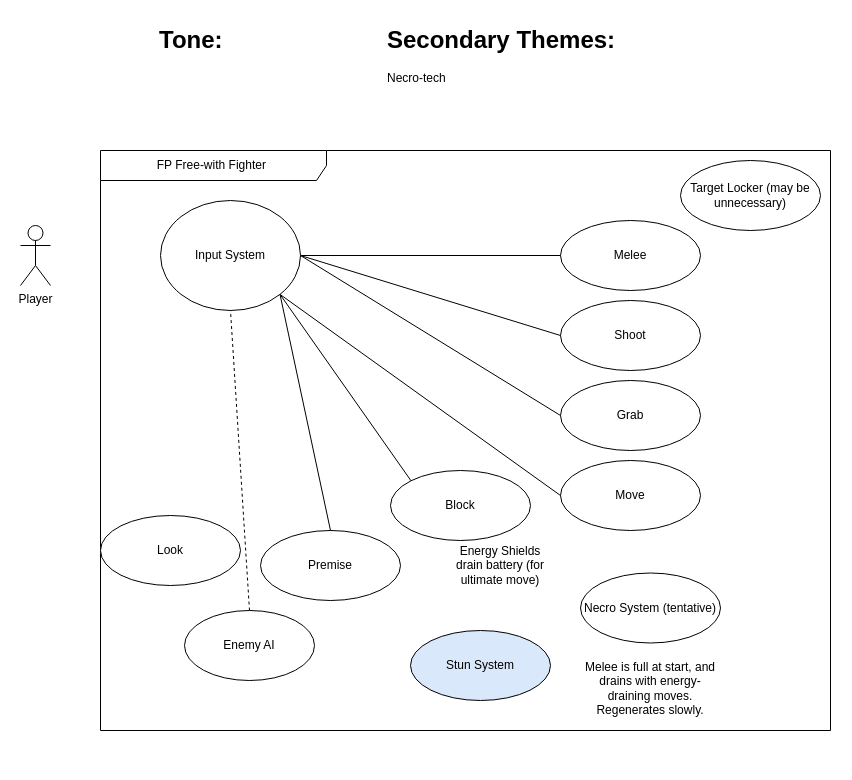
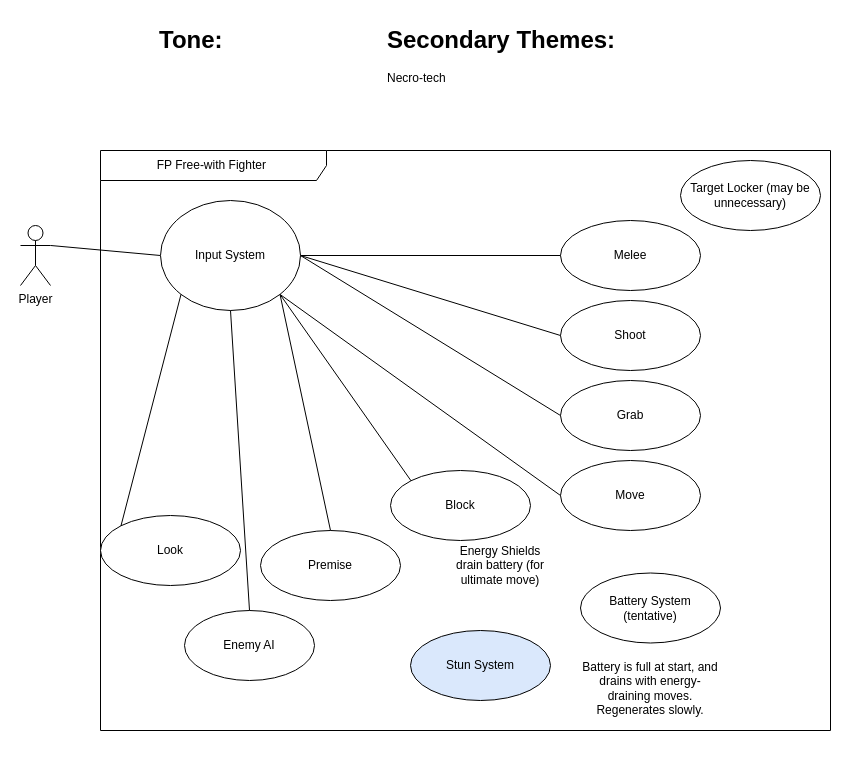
+ <mxCell id="2" style="rounded=0;orthogonalLoop=1;jettySize=auto;html=1;exitX=1;exitY=0.333;exitDx=0;exitDy=0;exitPerimeter=0;entryX=0;entryY=0.5;entryDx=0;entryDy=0;endArrow=none;endFill=0;" parent="1" source="3" target="17" edge="1"><mxGeometry relative="1" as="geometry" /></mxCell>
+ <mxCell id="25" value="" style="endArrow=none;html=1;rounded=0;entryX=0;entryY=1;entryDx=0;entryDy=0;exitX=0;exitY=0;exitDx=0;exitDy=0;" parent="1" source="24" target="17" edge="1"><mxGeometry width="50" height="50" relative="1" as="geometry"><mxPoint x="220" y="410" as="sourcePoint" /><mxPoint x="270" y="360" as="targetPoint" /></mxGeometry></mxCell>
- <mxCell id="22" style="rounded=0;orthogonalLoop=1;jettySize=auto;html=1;exitX=0.5;exitY=0;exitDx=0;exitDy=0;entryX=0.5;entryY=1;entryDx=0;entryDy=0;endArrow=none;endFill=0;dashed=1;" parent="1" source="21" target="17" edge="1"><mxGeometry relative="1" as="geometry"><mxPoint x="90" y="455" as="sourcePoint" /><mxPoint x="170" y="245" as="targetPoint" /></mxGeometry></mxCell>
+ <mxCell id="22" style="rounded=0;orthogonalLoop=1;jettySize=auto;html=1;exitX=0.5;exitY=0;exitDx=0;exitDy=0;entryX=0.5;entryY=1;entryDx=0;entryDy=0;endArrow=none;endFill=0;" parent="1" source="21" target="17" edge="1"><mxGeometry relative="1" as="geometry"><mxPoint x="90" y="455" as="sourcePoint" /><mxPoint x="170" y="245" as="targetPoint" /></mxGeometry></mxCell>
- <mxCell id="26" value="Necro System (tentative)" style="ellipse;whiteSpace=wrap;html=1;" parent="1" vertex="1"><mxGeometry x="580" y="572.5" width="140" height="70" as="geometry" /></mxCell>
+ <mxCell id="26" value="Battery System (tentative)" style="ellipse;whiteSpace=wrap;html=1;" parent="1" vertex="1"><mxGeometry x="580" y="572.5" width="140" height="70" as="geometry" /></mxCell>
- <mxCell id="28" value="Melee is full at start, and drains with energy-draining moves. Regenerates slowly." style="text;html=1;strokeColor=none;fillColor=none;align=center;verticalAlign=middle;whiteSpace=wrap;rounded=0;" parent="1" vertex="1"><mxGeometry x="580" y="617.5" width="140" height="140" as="geometry" /></mxCell>
+ <mxCell id="28" value="Battery is full at start, and drains with energy-draining moves. Regenerates slowly." style="text;html=1;strokeColor=none;fillColor=none;align=center;verticalAlign=middle;whiteSpace=wrap;rounded=0;" parent="1" vertex="1"><mxGeometry x="580" y="617.5" width="140" height="140" as="geometry" /></mxCell>
